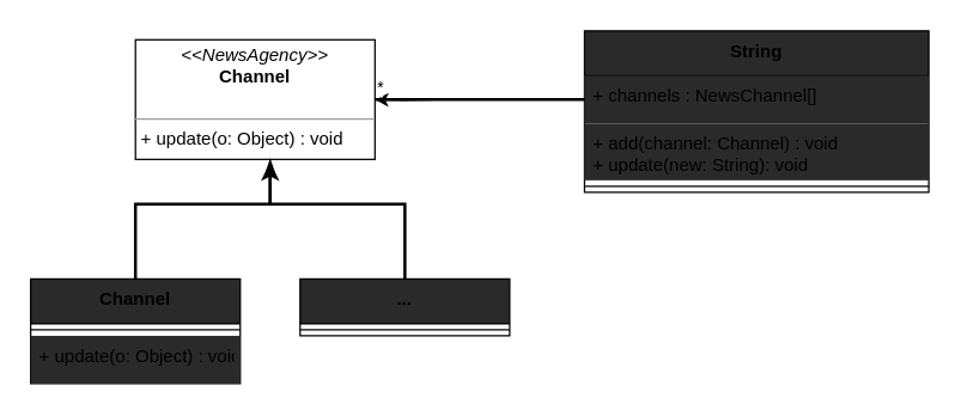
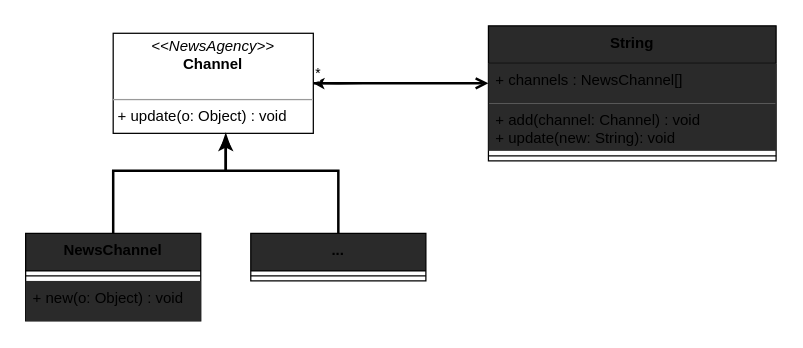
- <mxCell id="15" value="" style="endArrow=none;html=1;edgeStyle=orthogonalEdgeStyle;exitX=1;exitY=0.5;exitDx=0;exitDy=0;entryX=0;entryY=0.5;entryDx=0;entryDy=0;strokeColor=#000000;strokeWidth=2;" edge="1" parent="1" source="5" target="11"><mxGeometry relative="1" as="geometry"><mxPoint x="300" y="356" as="sourcePoint" /><mxPoint x="460" y="356" as="targetPoint" /></mxGeometry></mxCell>
+ <mxCell id="15" value="" style="endArrow=open;html=1;edgeStyle=orthogonalEdgeStyle;exitX=1;exitY=0.5;exitDx=0;exitDy=0;entryX=0;entryY=0.5;entryDx=0;entryDy=0;strokeColor=#000000;strokeWidth=2;" edge="1" parent="1" source="5" target="11"><mxGeometry relative="1" as="geometry"><mxPoint x="300" y="356" as="sourcePoint" /><mxPoint x="460" y="356" as="targetPoint" /></mxGeometry></mxCell>
- <mxCell id="2" value="Channel" style="swimlane;fontStyle=1;align=center;verticalAlign=top;childLayout=stackLayout;horizontal=1;startSize=30;horizontalStack=0;resizeParent=1;resizeParentMax=0;resizeLast=0;collapsible=1;marginBottom=0;fillColor=#2A2A2A;" parent="1" vertex="1"><mxGeometry x="20" y="186" width="140" height="70" as="geometry"><mxRectangle x="30" y="290" width="70" height="30" as="alternateBounds" /></mxGeometry></mxCell>
+ <mxCell id="2" value="NewsChannel" style="swimlane;fontStyle=1;align=center;verticalAlign=top;childLayout=stackLayout;horizontal=1;startSize=30;horizontalStack=0;resizeParent=1;resizeParentMax=0;resizeLast=0;collapsible=1;marginBottom=0;fillColor=#2A2A2A;" parent="1" vertex="1"><mxGeometry x="20" y="186" width="140" height="70" as="geometry"><mxRectangle x="30" y="290" width="70" height="30" as="alternateBounds" /></mxGeometry></mxCell>
- <mxCell id="4" value="+ update(o: Object) : void" style="text;strokeColor=none;align=left;verticalAlign=top;spacingLeft=4;spacingRight=4;overflow=hidden;rotatable=0;points=[[0,0.5],[1,0.5]];portConstraint=eastwest;fillColor=#2a2a2a;" parent="2" vertex="1"><mxGeometry y="38" width="140" height="32" as="geometry" /></mxCell>
+ <mxCell id="4" value="+ new(o: Object) : void" style="text;strokeColor=none;align=left;verticalAlign=top;spacingLeft=4;spacingRight=4;overflow=hidden;rotatable=0;points=[[0,0.5],[1,0.5]];portConstraint=eastwest;fillColor=#2a2a2a;" parent="2" vertex="1"><mxGeometry y="38" width="140" height="32" as="geometry" /></mxCell>
